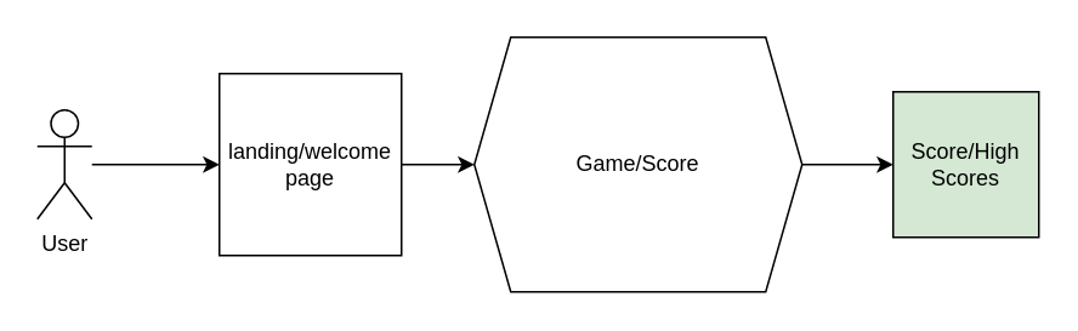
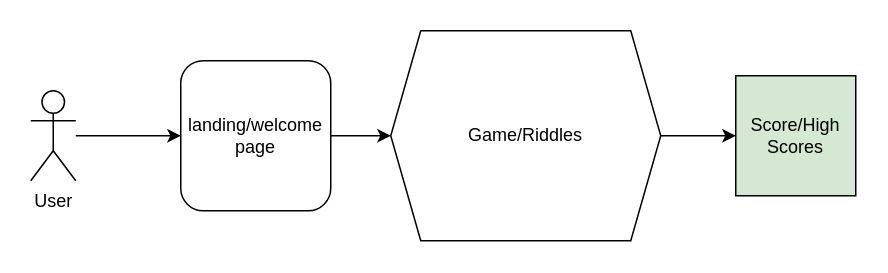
- <mxCell id="5" value="landing/welcome page" style="whiteSpace=wrap;html=1;aspect=fixed;" vertex="1" parent="1"><mxGeometry x="120" y="40" width="100" height="100" as="geometry" /></mxCell>
+ <mxCell id="5" value="landing/welcome page" style="whiteSpace=wrap;html=1;aspect=fixed;rounded=1;" vertex="1" parent="1"><mxGeometry x="120" y="40" width="100" height="100" as="geometry" /></mxCell>
- <mxCell id="7" value="Game/Score" style="shape=hexagon;perimeter=hexagonPerimeter2;whiteSpace=wrap;html=1;fixedSize=1;" vertex="1" parent="1"><mxGeometry x="260" y="20" width="180" height="140" as="geometry" /></mxCell>
+ <mxCell id="7" value="Game/Riddles" style="shape=hexagon;perimeter=hexagonPerimeter2;whiteSpace=wrap;html=1;fixedSize=1;" vertex="1" parent="1"><mxGeometry x="260" y="20" width="180" height="140" as="geometry" /></mxCell>
